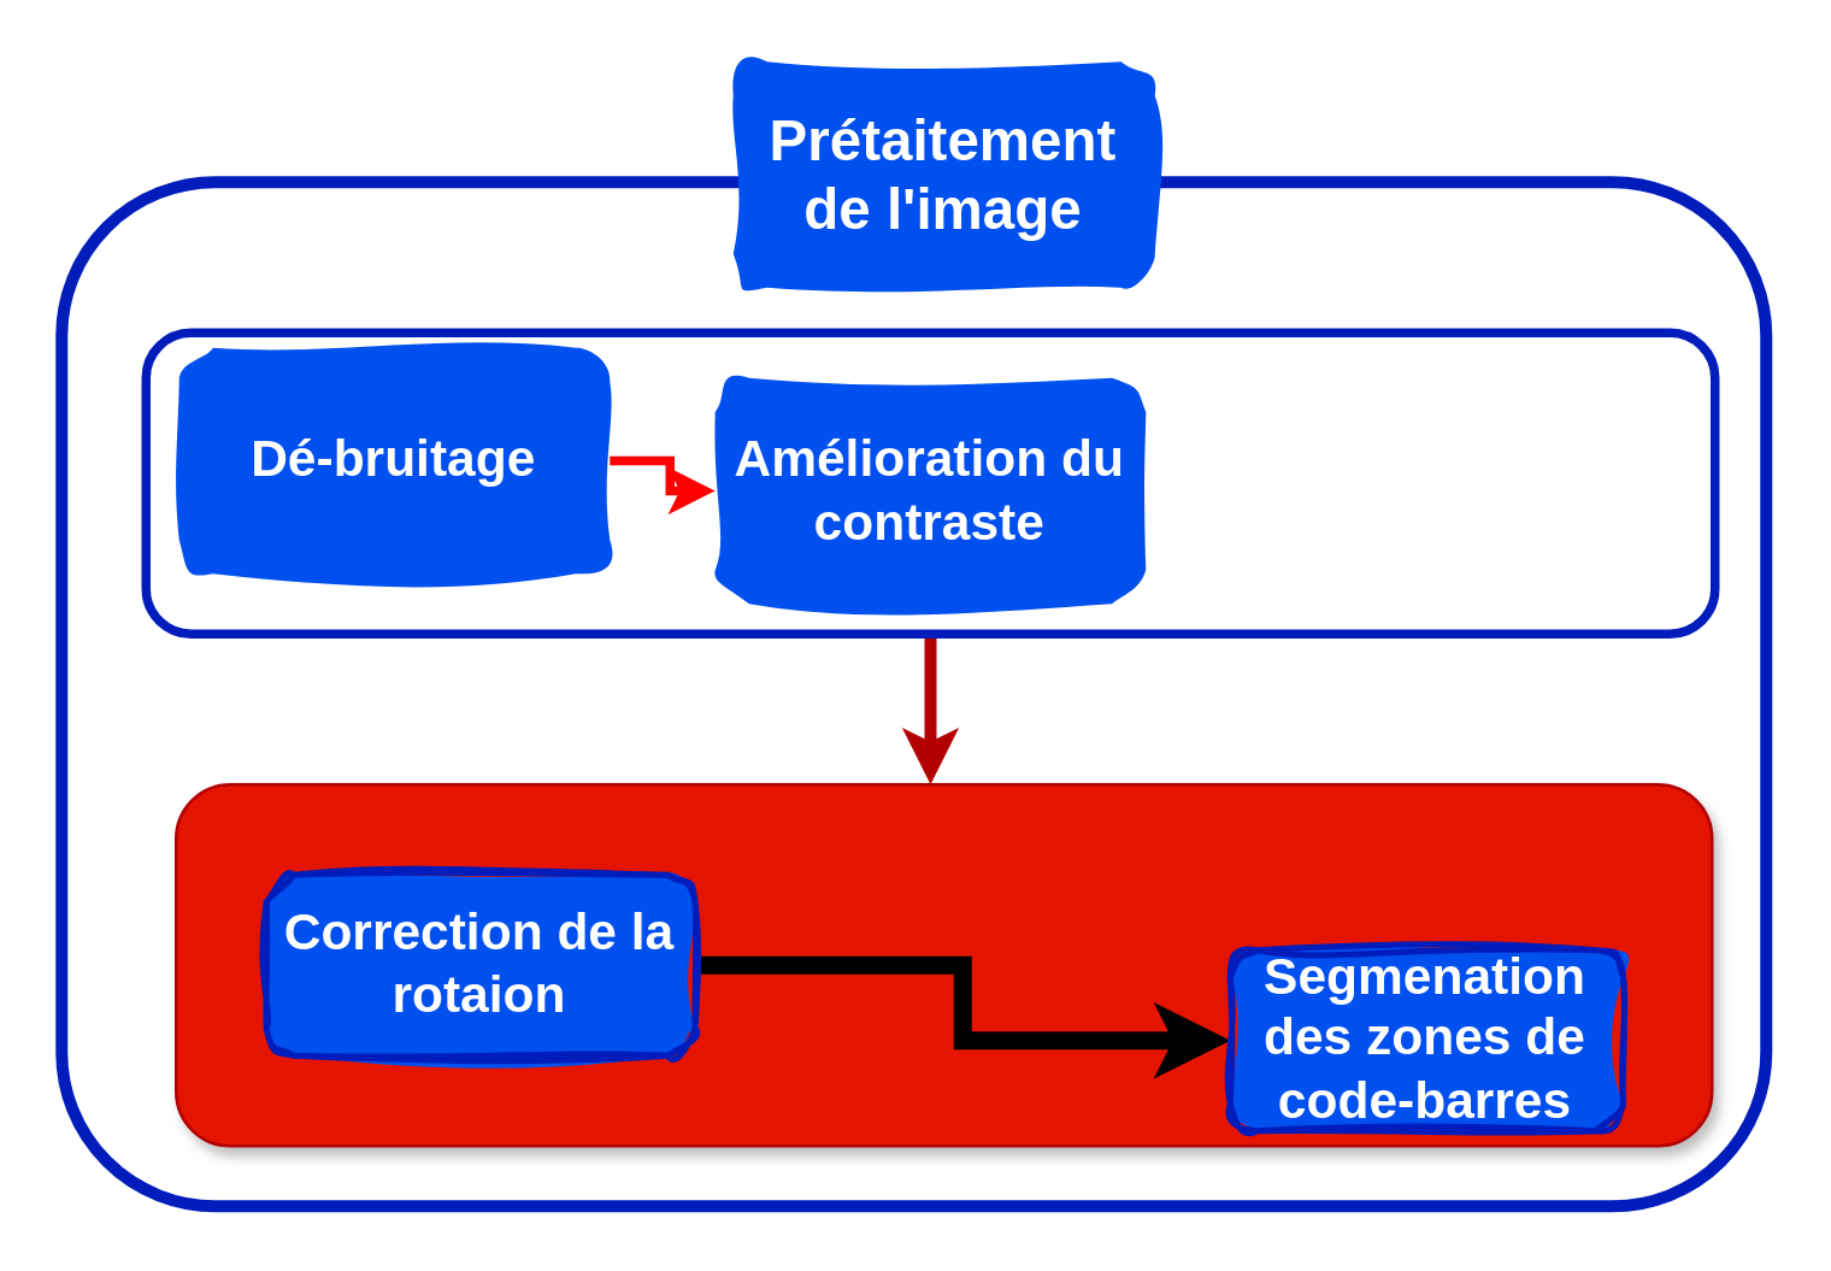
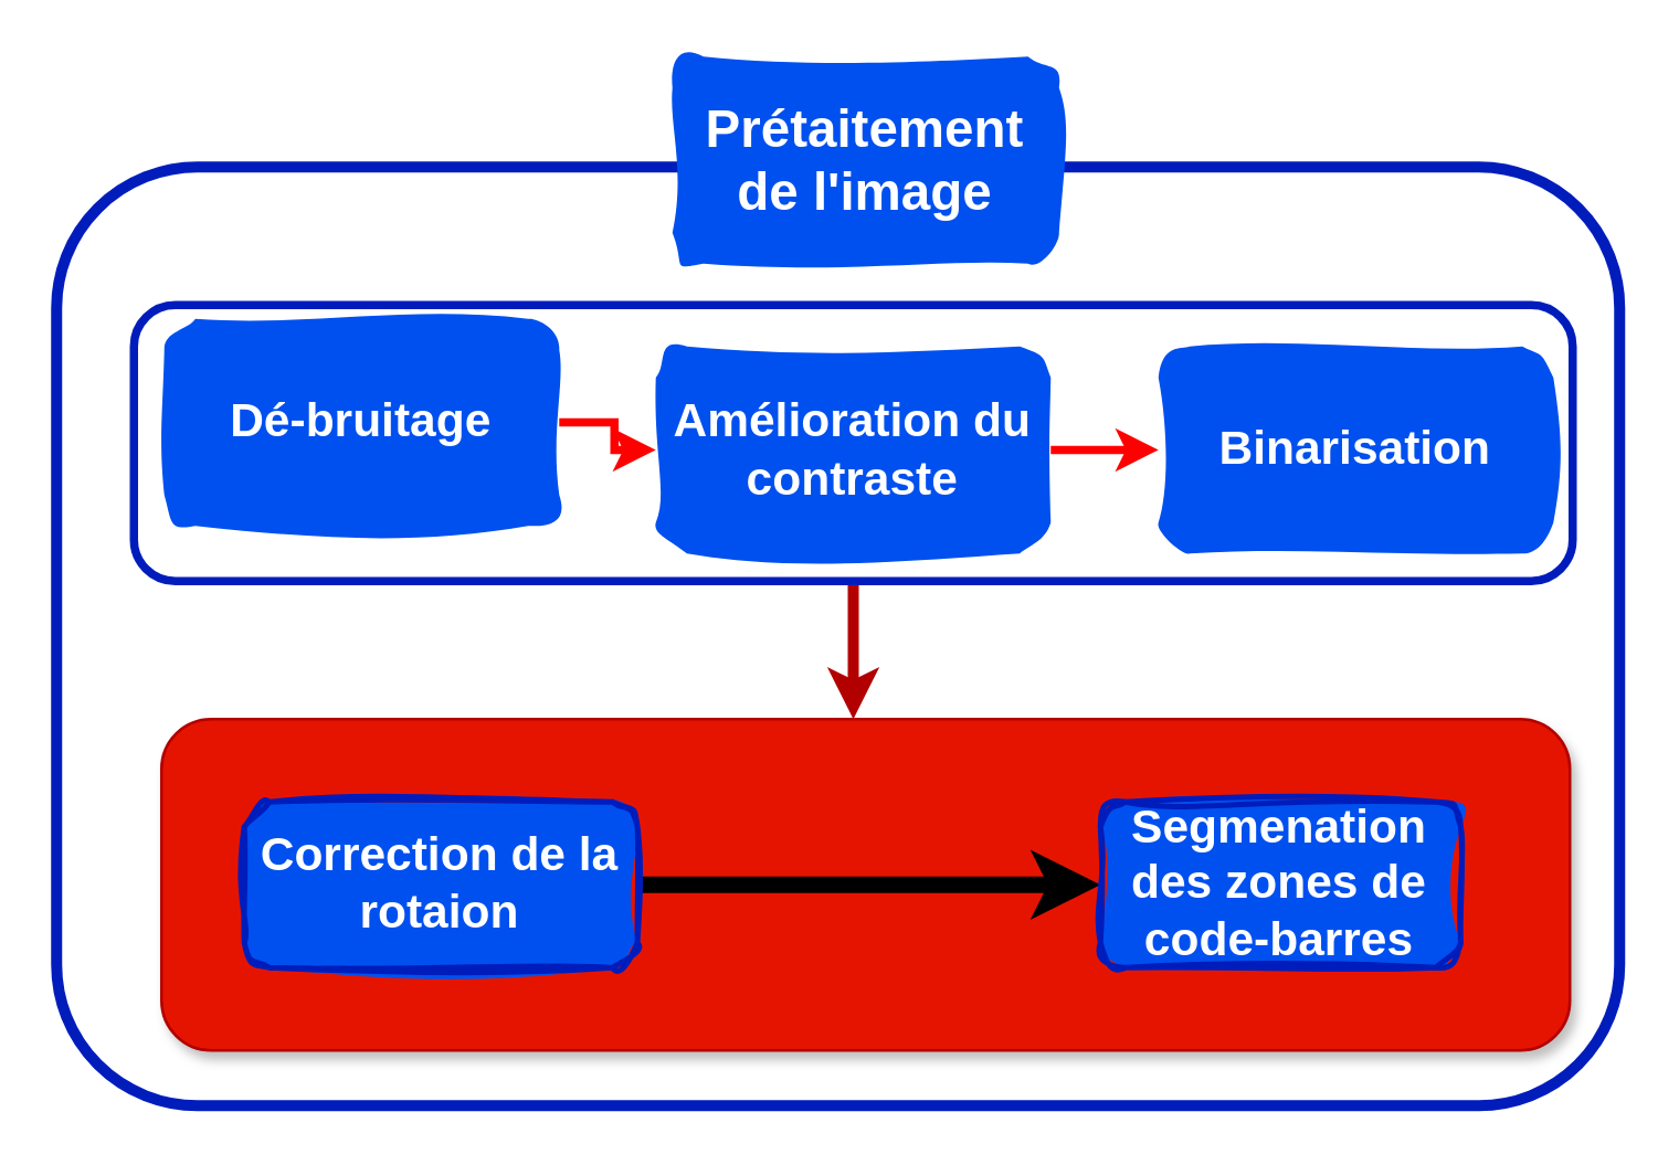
+ <mxCell id="8" value="" style="edgeStyle=orthogonalEdgeStyle;rounded=0;orthogonalLoop=1;jettySize=auto;html=1;strokeWidth=3;fontColor=#010101;fontSize=17;strokeColor=#FF0000;" parent="3" source="9" target="10" edge="1"><mxGeometry relative="1" as="geometry"><Array as="points"><mxPoint x="341" y="52" /><mxPoint x="341" y="52" /></Array></mxGeometry></mxCell>
+ <mxCell id="10" value="Binarisation" style="rounded=1;whiteSpace=wrap;html=1;strokeWidth=2;fillWeight=4;hachureGap=8;hachureAngle=45;fontStyle=1;fontSize=17;fillStyle=solid;glass=0;shadow=0;sketch=1;curveFitting=1;jiggle=2;strokeColor=none;fillColor=#0050ef;fontColor=#ffffff;" parent="3" vertex="1"><mxGeometry x="370.999" y="15" width="143.02" height="75" as="geometry" /></mxCell>
- <mxCell id="15" value="Segmenation des zones de code-barres" style="rounded=1;whiteSpace=wrap;html=1;strokeWidth=2;fillWeight=4;hachureGap=8;hachureAngle=45;fillColor=#0050ef;fontStyle=1;fontSize=17;fontColor=#ffffff;strokeColor=#001DBC;fillStyle=solid;glass=0;shadow=0;sketch=1;curveFitting=1;jiggle=2;" parent="12" vertex="1"><mxGeometry x="350.004" y="55" width="130.465" height="60" as="geometry" /></mxCell>
+ <mxCell id="15" value="Segmenation des zones de code-barres" style="rounded=1;whiteSpace=wrap;html=1;strokeWidth=2;fillWeight=4;hachureGap=8;hachureAngle=45;fillColor=#0050ef;fontStyle=1;fontSize=17;fontColor=#ffffff;strokeColor=#001DBC;fillStyle=solid;glass=0;shadow=0;sketch=1;curveFitting=1;jiggle=2;" parent="12" vertex="1"><mxGeometry x="340.004" y="30" width="130.465" height="60" as="geometry" /></mxCell>
